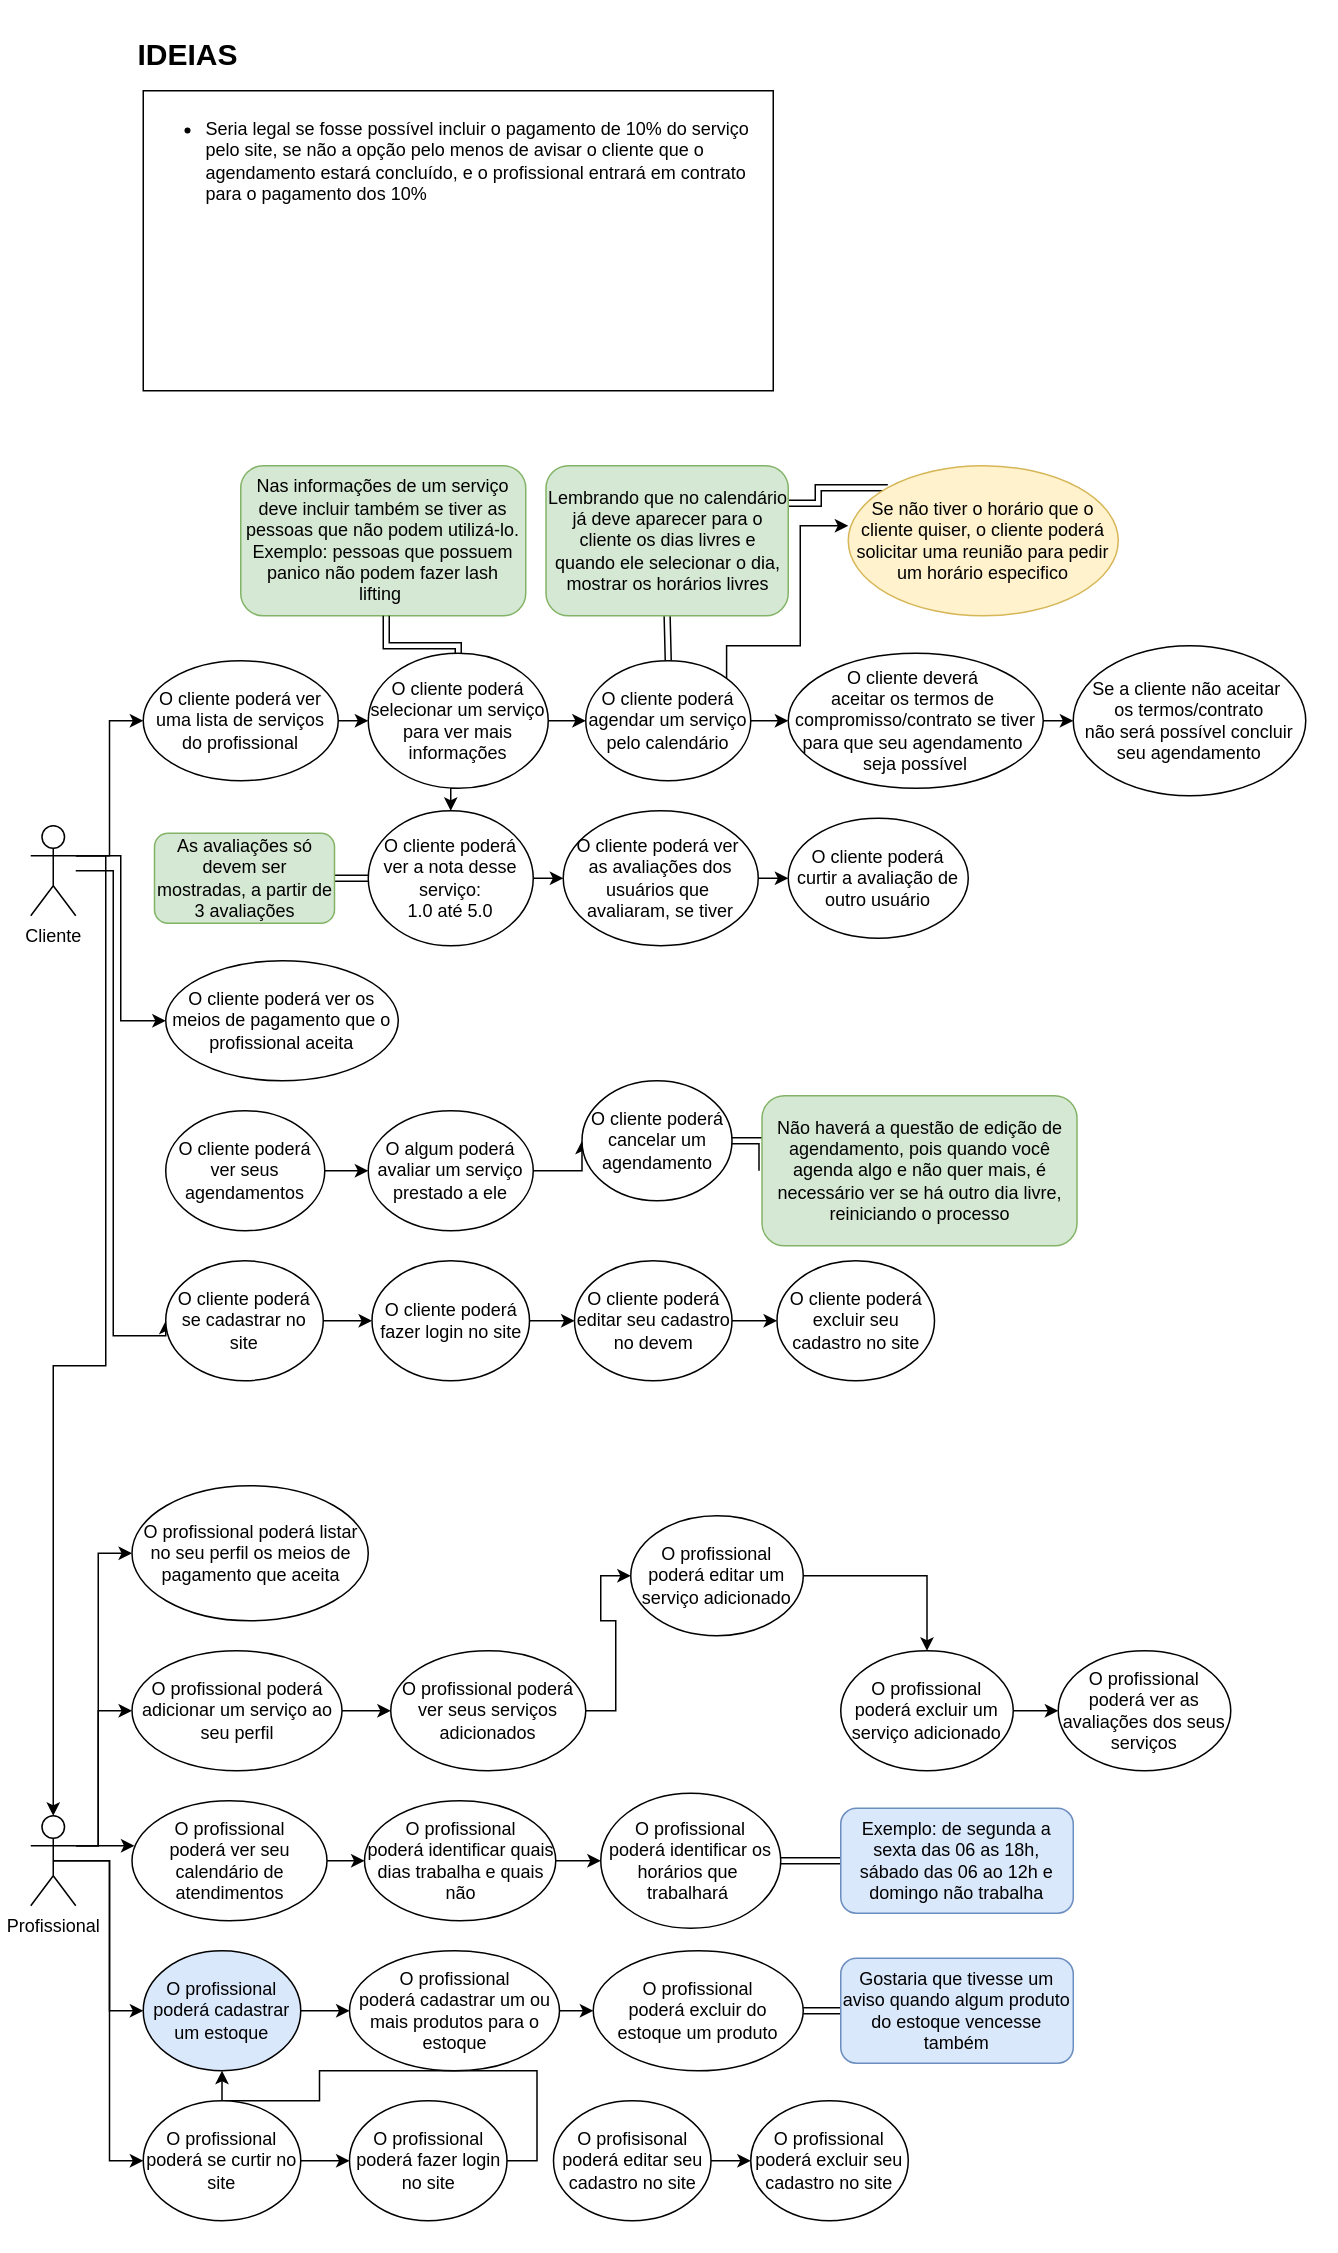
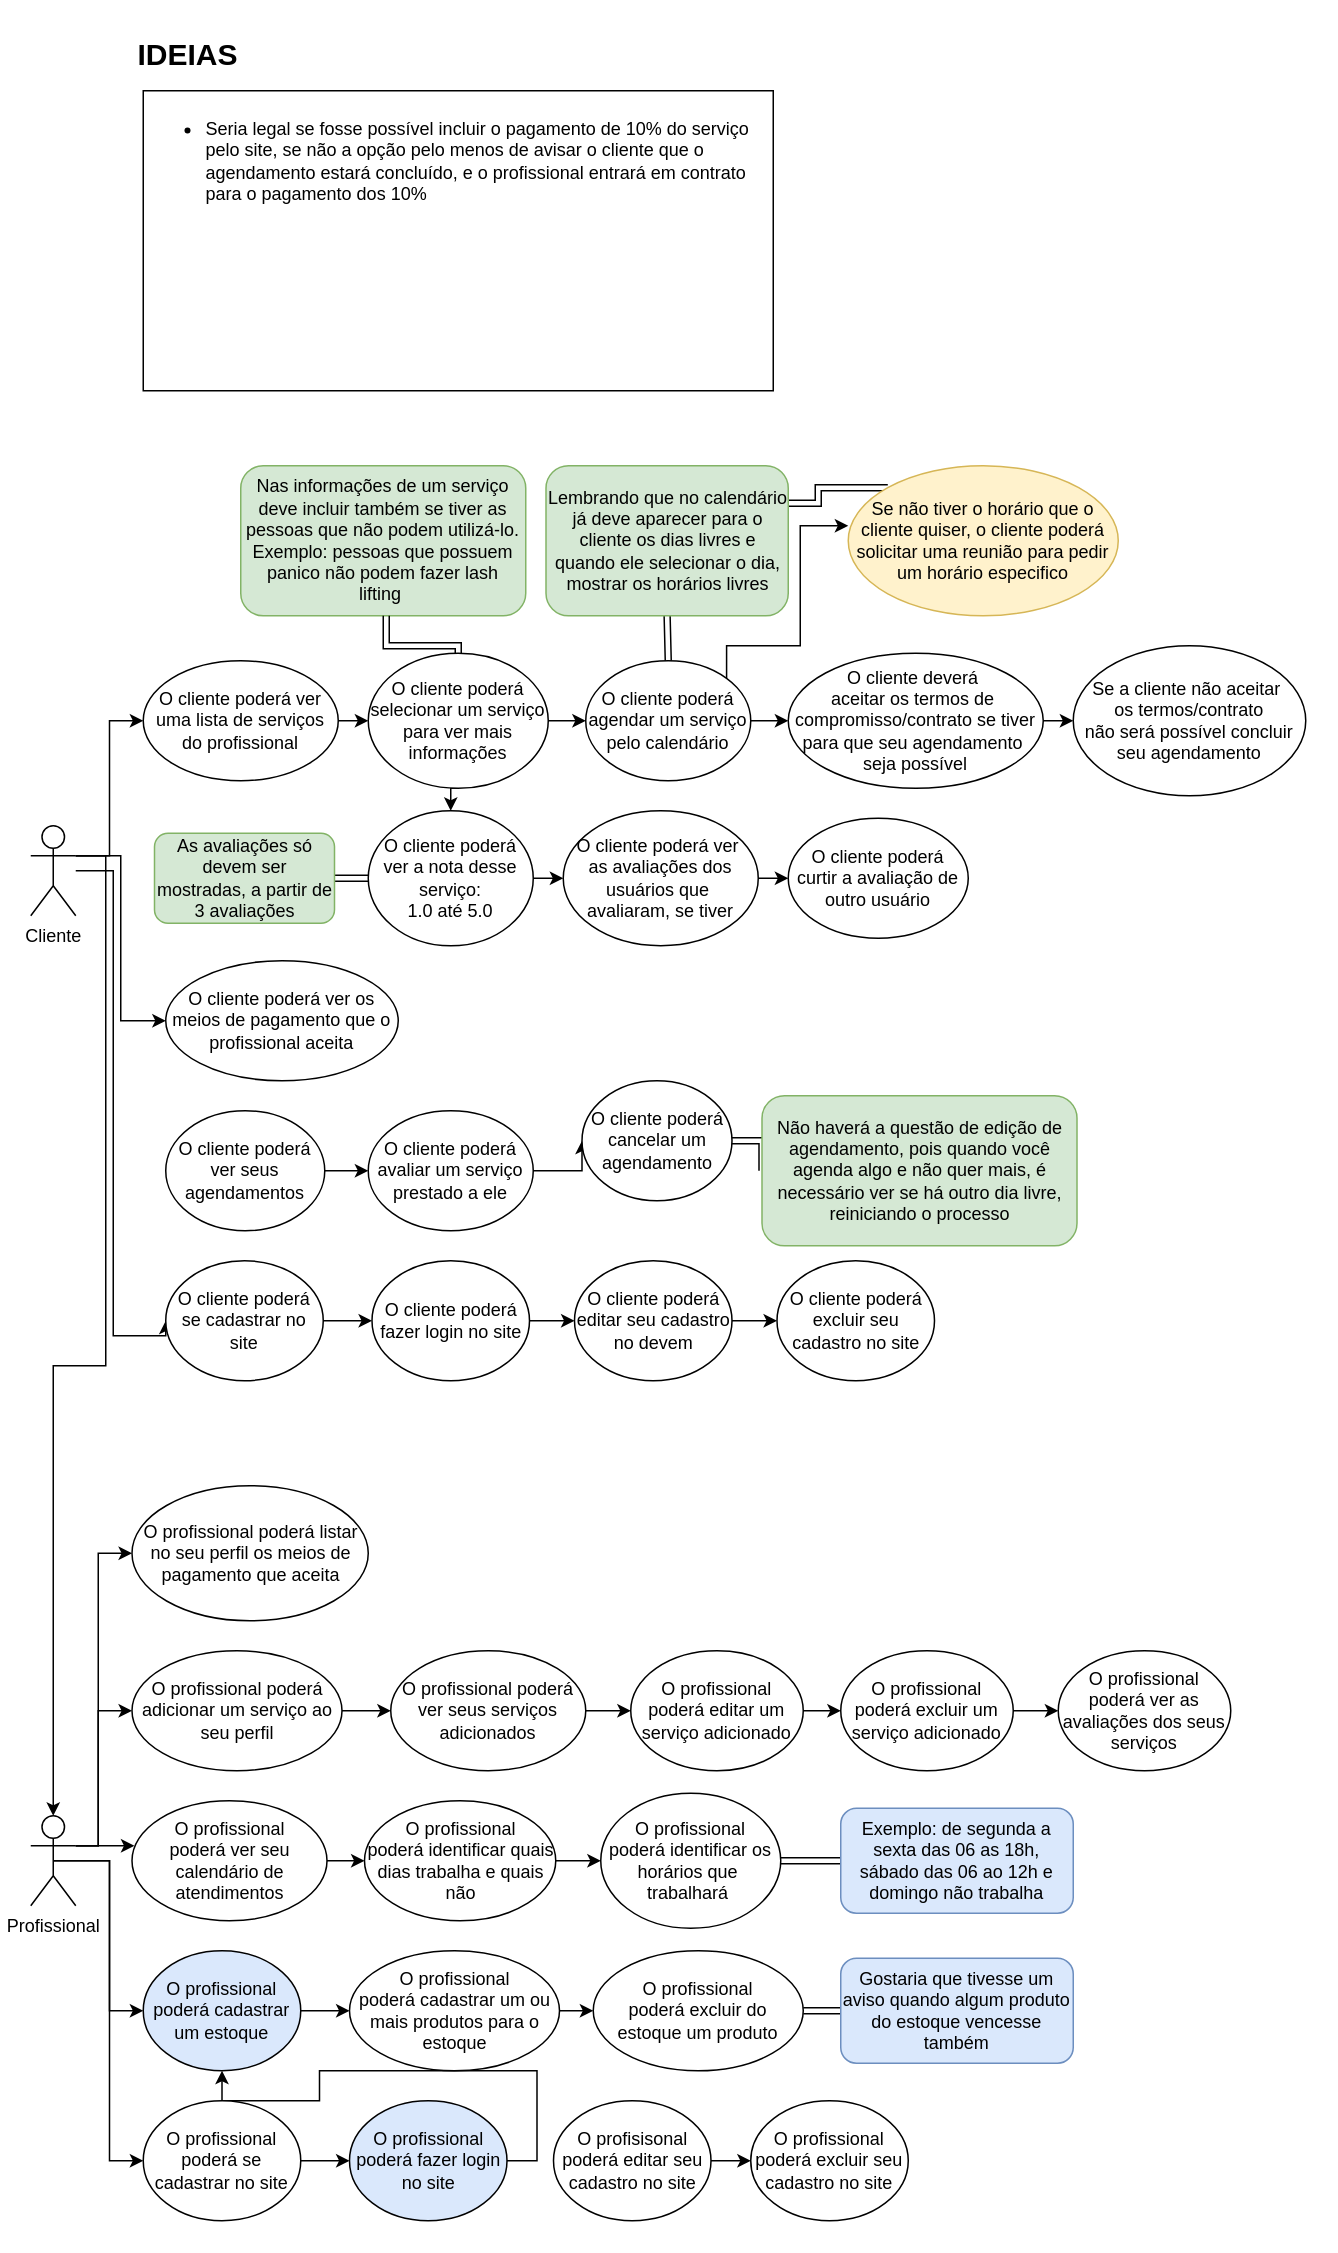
- <mxCell id="23" value="&lt;font style=&quot;font-size: 12px;&quot;&gt;O algum poderá &lt;br&gt;avaliar um serviço prestado a ele&lt;/font&gt;" style="ellipse;whiteSpace=wrap;html=1;verticalAlign=middle;" parent="1" vertex="1"><mxGeometry x="245" y="740" width="110" height="80" as="geometry" /></mxCell>
+ <mxCell id="23" value="&lt;font style=&quot;font-size: 12px;&quot;&gt;O cliente poderá &lt;br&gt;avaliar um serviço prestado a ele&lt;/font&gt;" style="ellipse;whiteSpace=wrap;html=1;verticalAlign=middle;" parent="1" vertex="1"><mxGeometry x="245" y="740" width="110" height="80" as="geometry" /></mxCell>
- <mxCell id="27" value="O profissional poderá editar um serviço adicionado" style="ellipse;whiteSpace=wrap;html=1;verticalAlign=middle;" parent="1" vertex="1"><mxGeometry x="420" y="1010" width="115" height="80" as="geometry" /></mxCell>
+ <mxCell id="27" value="O profissional poderá editar um serviço adicionado" style="ellipse;whiteSpace=wrap;html=1;verticalAlign=middle;" parent="1" vertex="1"><mxGeometry x="420" y="1100" width="115" height="80" as="geometry" /></mxCell>
- <mxCell id="33" value="O profissional&lt;br&gt;poderá se curtir no site" style="ellipse;whiteSpace=wrap;html=1;verticalAlign=middle;" parent="1" vertex="1"><mxGeometry x="95" y="1400" width="105" height="80" as="geometry" /></mxCell>
+ <mxCell id="33" value="O profissional&lt;br&gt;poderá se cadastrar no site" style="ellipse;whiteSpace=wrap;html=1;verticalAlign=middle;" parent="1" vertex="1"><mxGeometry x="95" y="1400" width="105" height="80" as="geometry" /></mxCell>
- <mxCell id="15" value="O profissional poderá fazer login no site" style="ellipse;whiteSpace=wrap;html=1;verticalAlign=middle;" parent="1" vertex="1"><mxGeometry x="232.5" y="1400" width="105" height="80" as="geometry" /></mxCell>
+ <mxCell id="15" value="O profissional poderá fazer login no site" style="ellipse;whiteSpace=wrap;html=1;verticalAlign=middle;fillColor=#dae8fc;" parent="1" vertex="1"><mxGeometry x="232.5" y="1400" width="105" height="80" as="geometry" /></mxCell>
